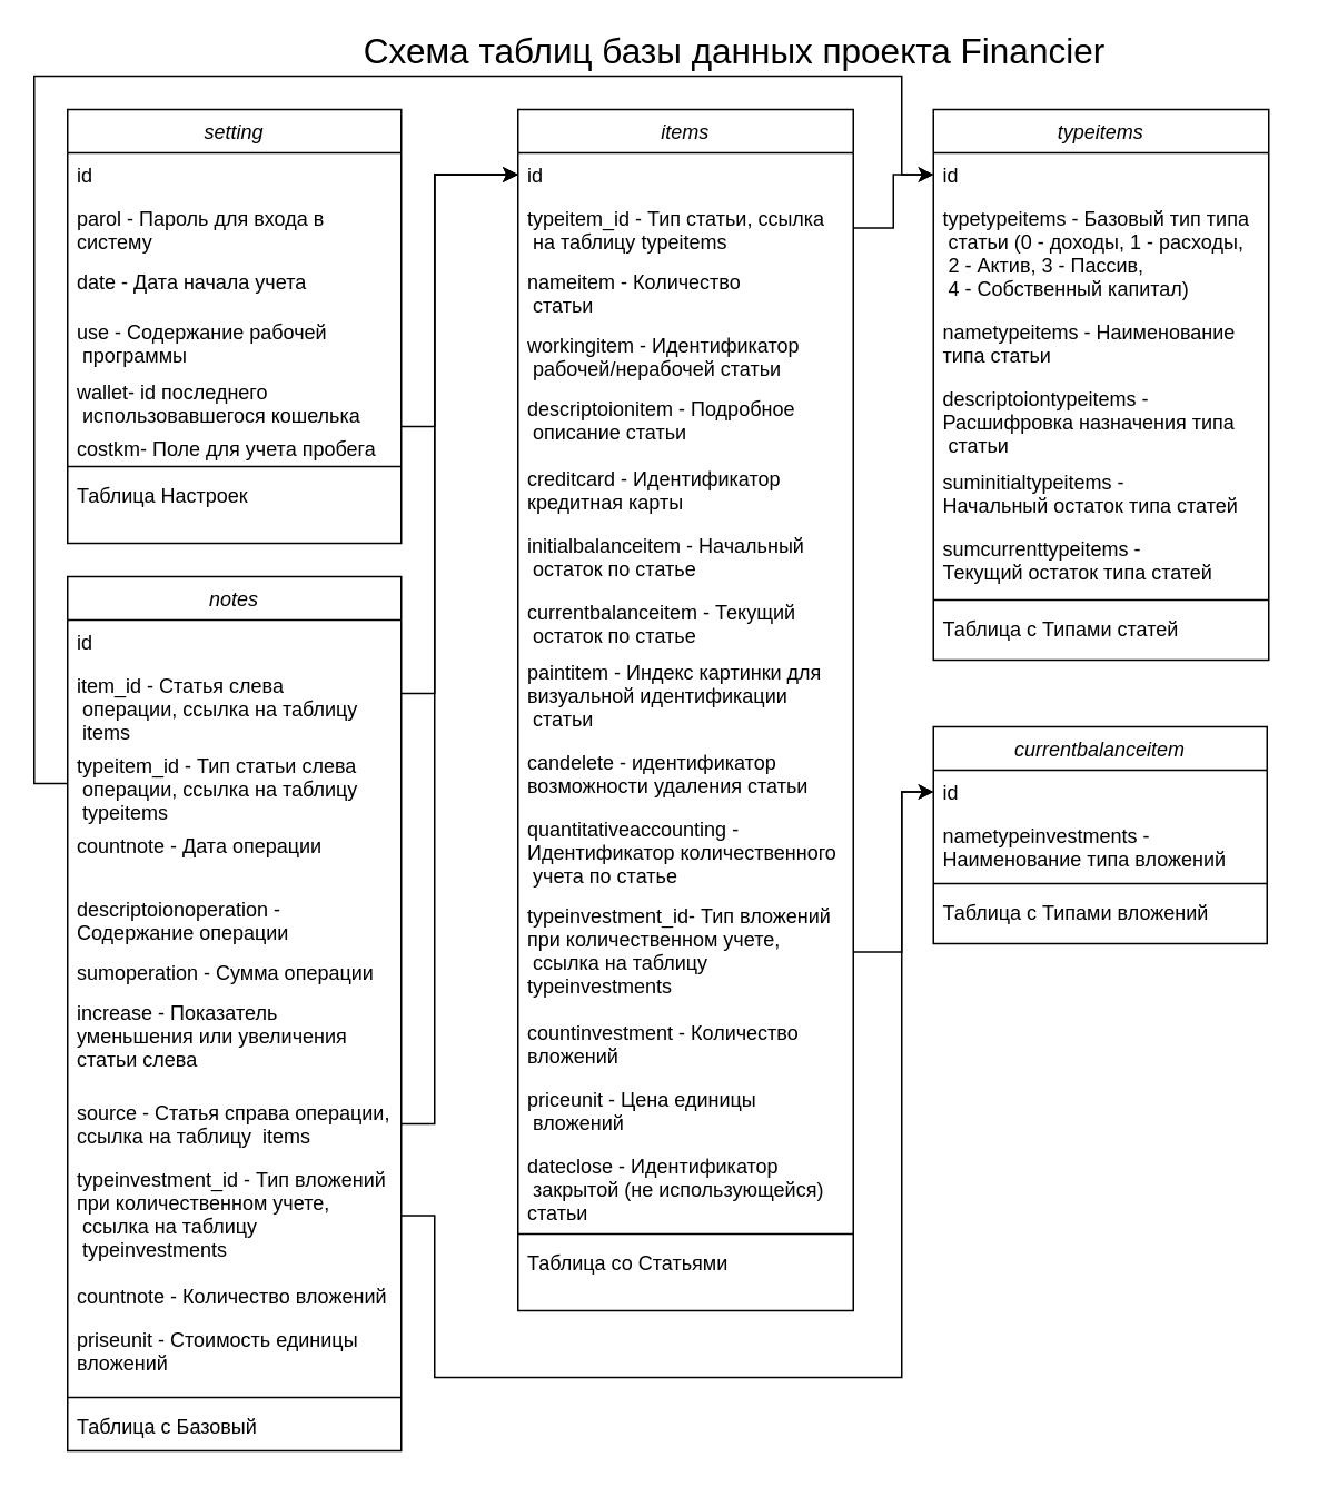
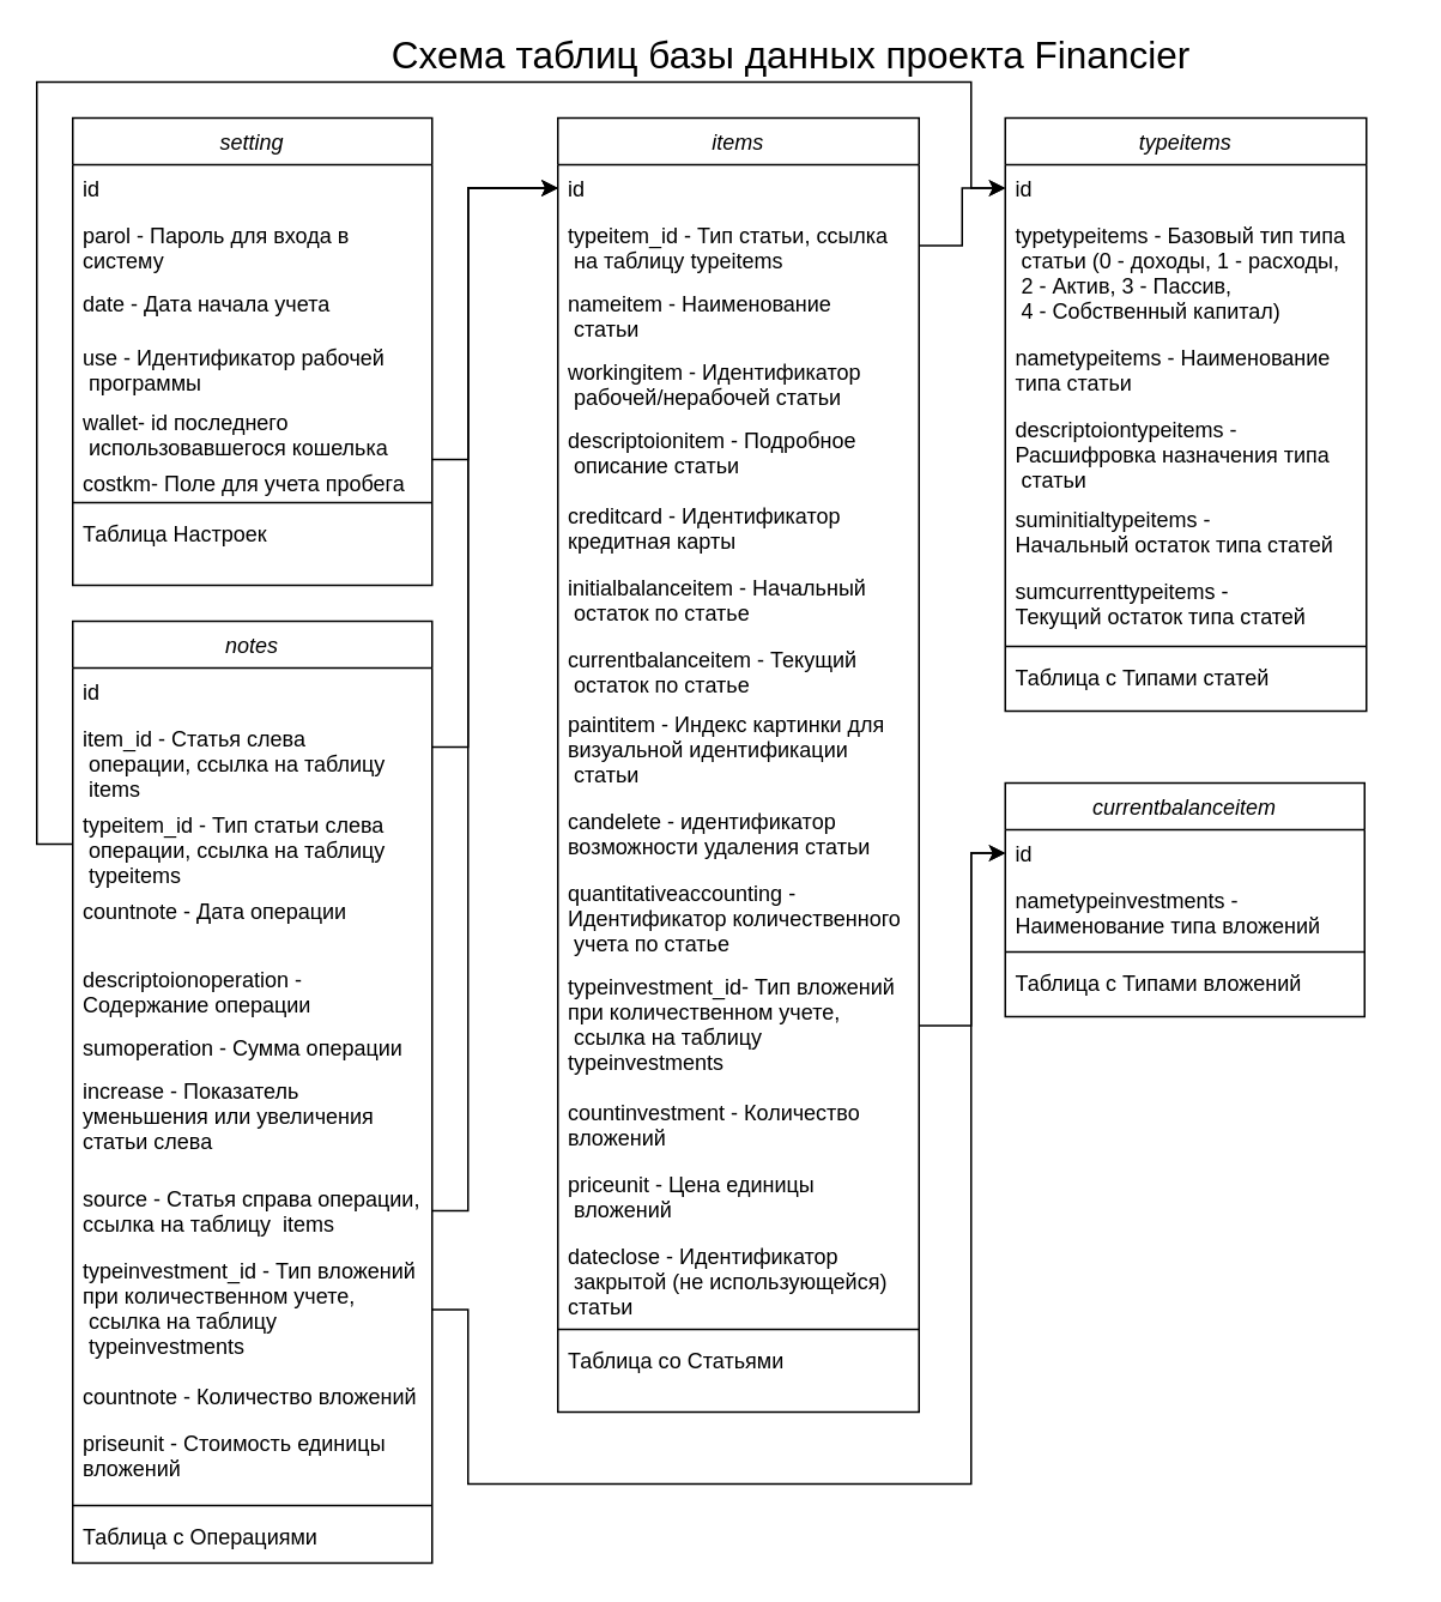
- <mxCell id="28" value="nameitem - Количество&#10; статьи" style="text;align=left;verticalAlign=top;spacingLeft=4;spacingRight=4;overflow=hidden;rotatable=0;points=[[0,0.5],[1,0.5]];portConstraint=eastwest;rounded=0;shadow=0;html=0;" parent="25" vertex="1"><mxGeometry y="90" width="201" height="38" as="geometry" /></mxCell>
+ <mxCell id="28" value="nameitem - Наименование&#10; статьи" style="text;align=left;verticalAlign=top;spacingLeft=4;spacingRight=4;overflow=hidden;rotatable=0;points=[[0,0.5],[1,0.5]];portConstraint=eastwest;rounded=0;shadow=0;html=0;" parent="25" vertex="1"><mxGeometry y="90" width="201" height="38" as="geometry" /></mxCell>
- <mxCell id="52" value="use - Содержание рабочей&#10; программы" style="text;align=left;verticalAlign=top;spacingLeft=4;spacingRight=4;overflow=hidden;rotatable=0;points=[[0,0.5],[1,0.5]];portConstraint=eastwest;rounded=0;shadow=0;html=0;" parent="48" vertex="1"><mxGeometry y="120" width="200" height="36" as="geometry" /></mxCell>
+ <mxCell id="52" value="use - Идентификатор рабочей&#10; программы" style="text;align=left;verticalAlign=top;spacingLeft=4;spacingRight=4;overflow=hidden;rotatable=0;points=[[0,0.5],[1,0.5]];portConstraint=eastwest;rounded=0;shadow=0;html=0;" parent="48" vertex="1"><mxGeometry y="120" width="200" height="36" as="geometry" /></mxCell>
- <mxCell id="24" value="Таблица с Базовый" style="text;align=left;verticalAlign=top;spacingLeft=4;spacingRight=4;overflow=hidden;rotatable=0;points=[[0,0.5],[1,0.5]];portConstraint=eastwest;" parent="11" vertex="1"><mxGeometry y="496" width="200" height="28" as="geometry" /></mxCell>
+ <mxCell id="24" value="Таблица с Операциями" style="text;align=left;verticalAlign=top;spacingLeft=4;spacingRight=4;overflow=hidden;rotatable=0;points=[[0,0.5],[1,0.5]];portConstraint=eastwest;" parent="11" vertex="1"><mxGeometry y="496" width="200" height="28" as="geometry" /></mxCell>
